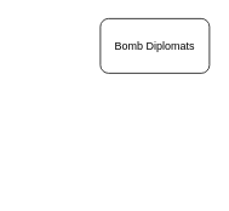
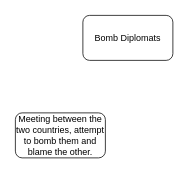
+ <mxCell id="3" value="Meeting between the two countries, attempt to bomb them and blame the other." style="rounded=1;whiteSpace=wrap;html=1;" vertex="1" parent="1"><mxGeometry x="20" y="150" width="120" height="60" as="geometry" /></mxCell>
